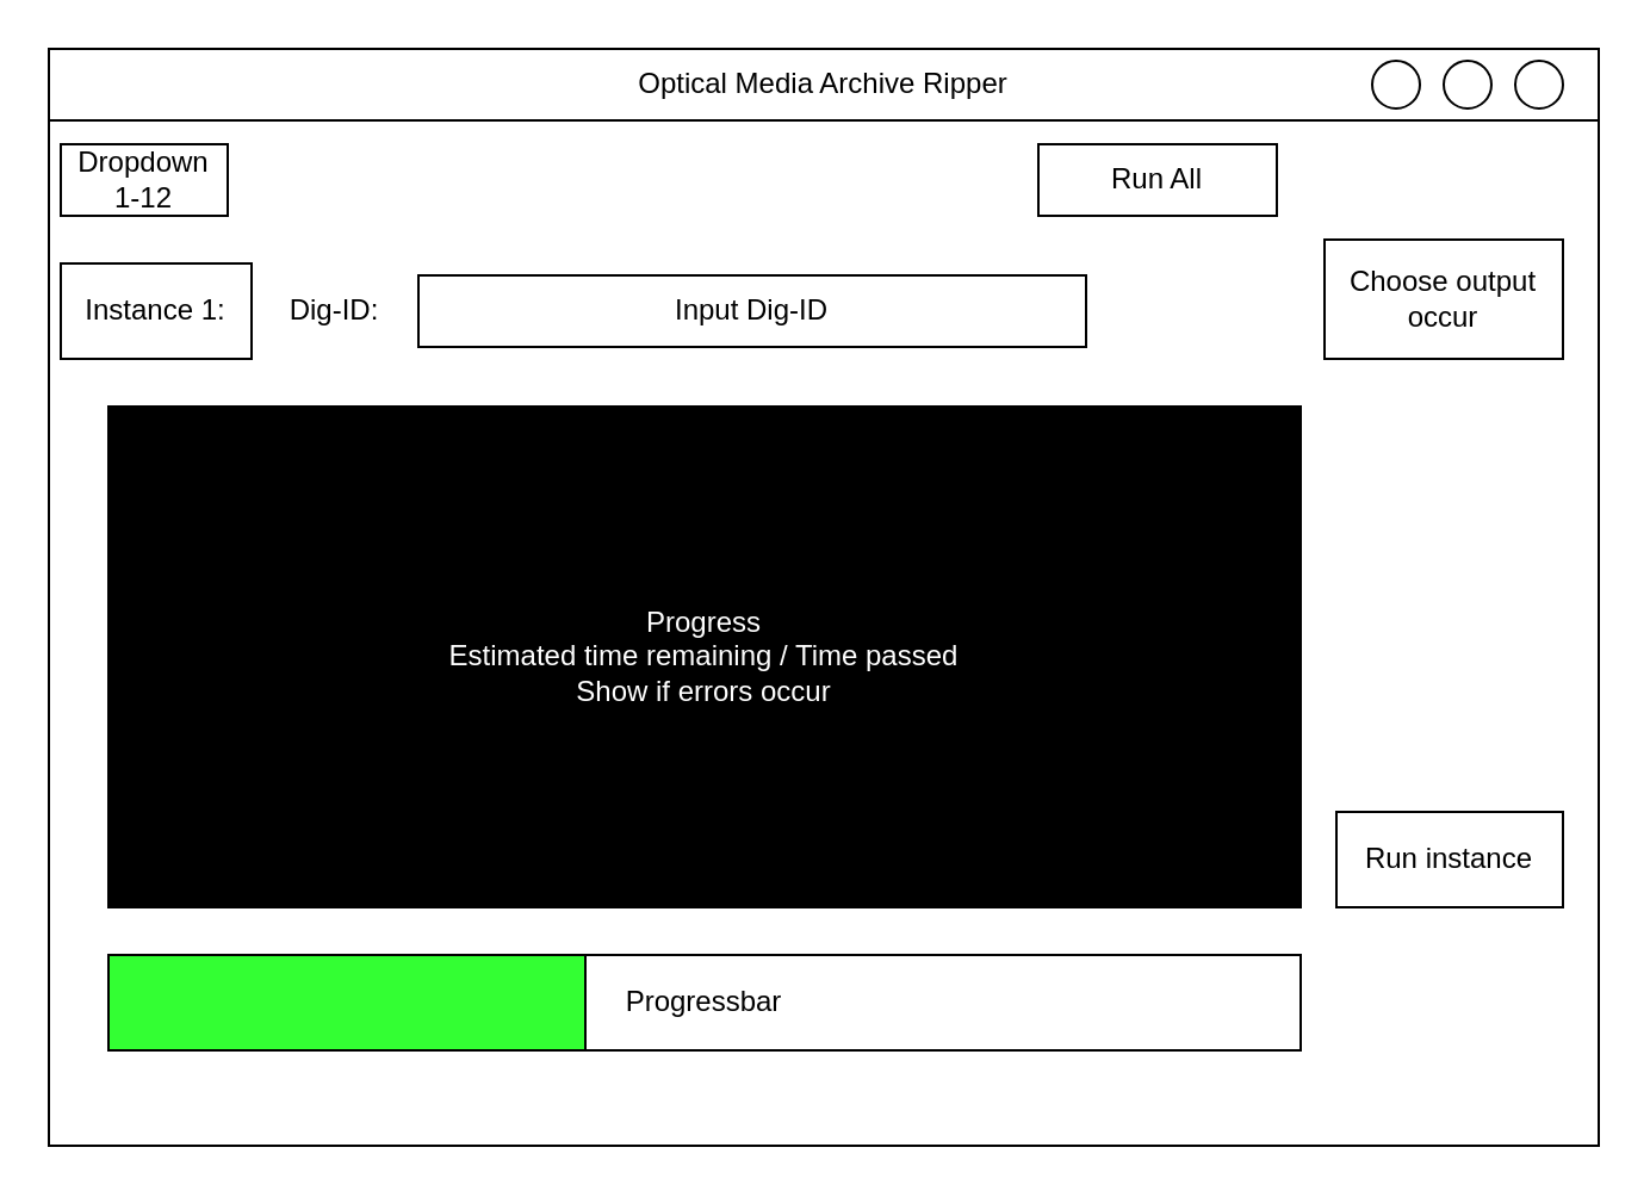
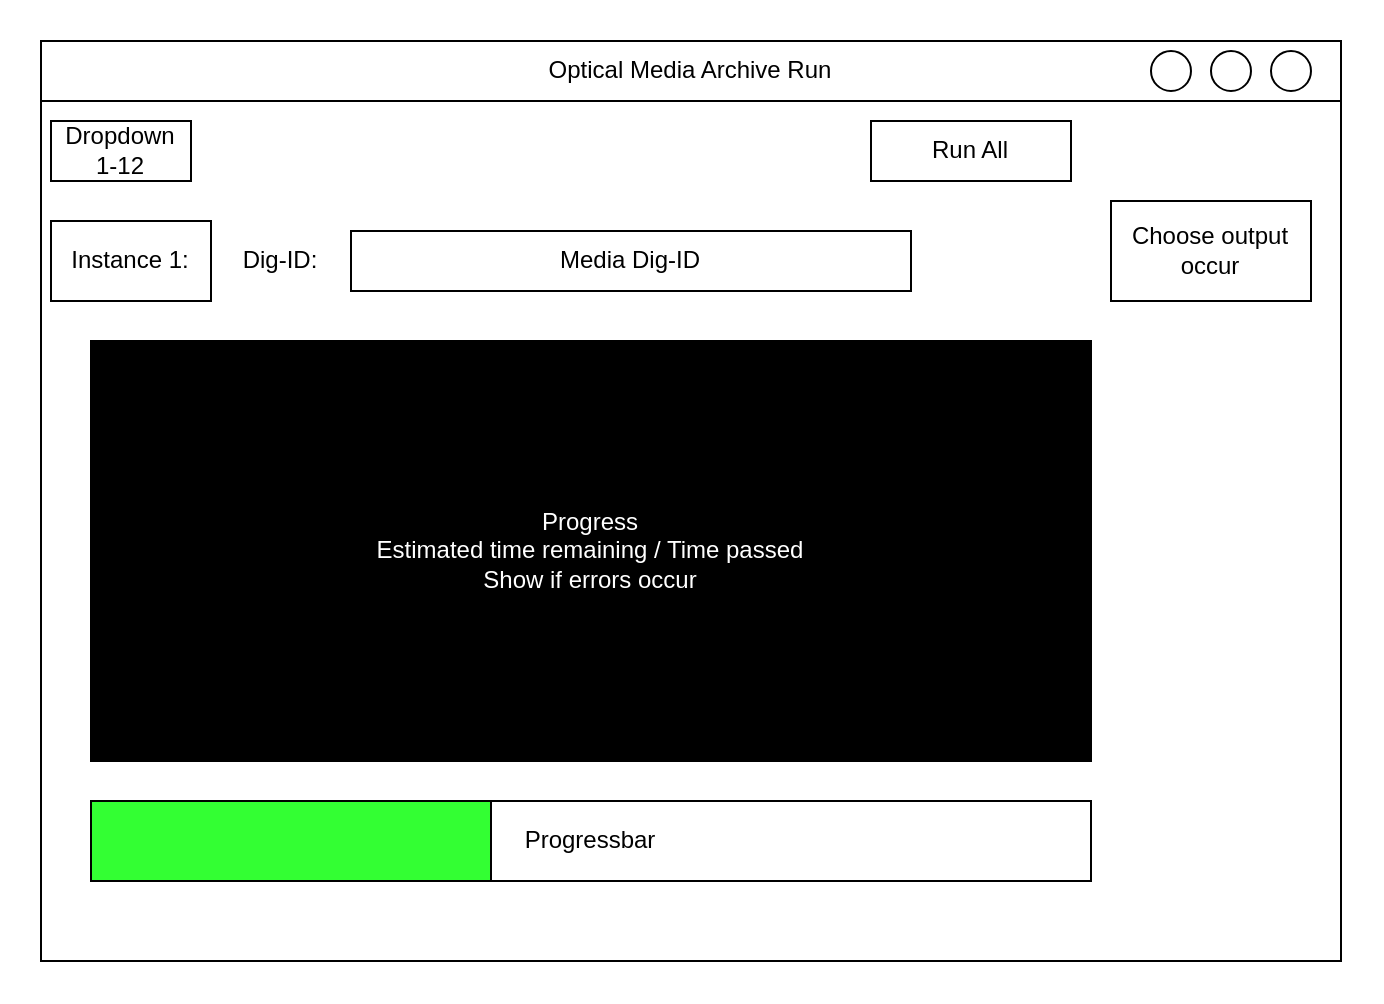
- <mxCell id="3" value="Optical Media Archive Ripper" style="rounded=0;whiteSpace=wrap;html=1;" parent="1" vertex="1"><mxGeometry x="20" y="20" width="650" height="30" as="geometry" /></mxCell>
+ <mxCell id="3" value="Optical Media Archive Run" style="rounded=0;whiteSpace=wrap;html=1;" parent="1" vertex="1"><mxGeometry x="20" y="20" width="650" height="30" as="geometry" /></mxCell>
- <mxCell id="9" value="Input Dig-ID" style="rounded=0;whiteSpace=wrap;html=1;" parent="1" vertex="1"><mxGeometry x="175" y="115" width="280" height="30" as="geometry" /></mxCell>
+ <mxCell id="9" value="Media Dig-ID" style="rounded=0;whiteSpace=wrap;html=1;" parent="1" vertex="1"><mxGeometry x="175" y="115" width="280" height="30" as="geometry" /></mxCell>
- <mxCell id="14" value="Run instance" style="rounded=0;whiteSpace=wrap;html=1;" parent="1" vertex="1"><mxGeometry x="560" y="340" width="95" height="40" as="geometry" /></mxCell>
